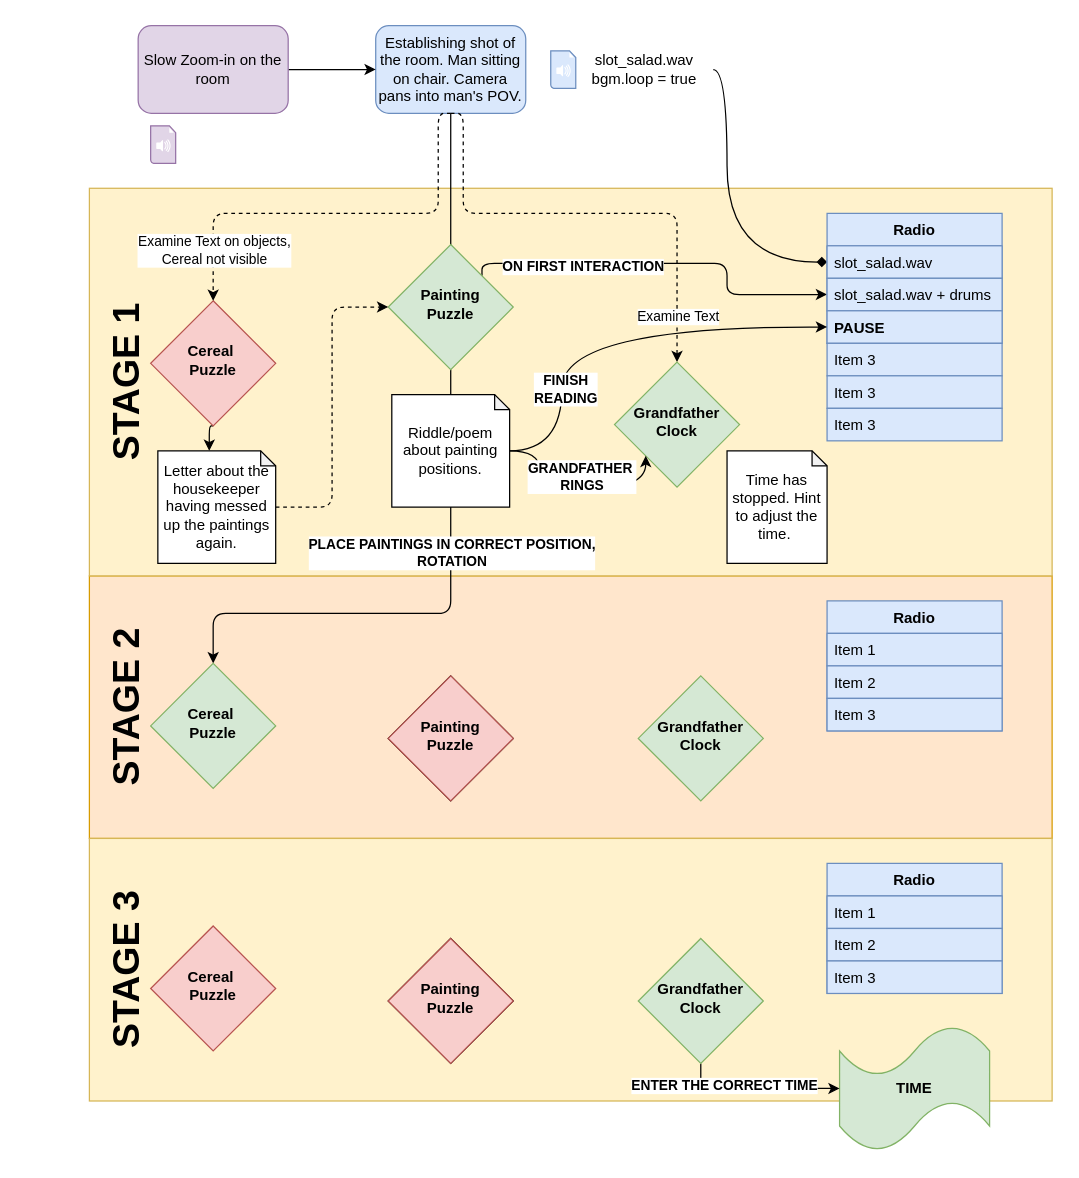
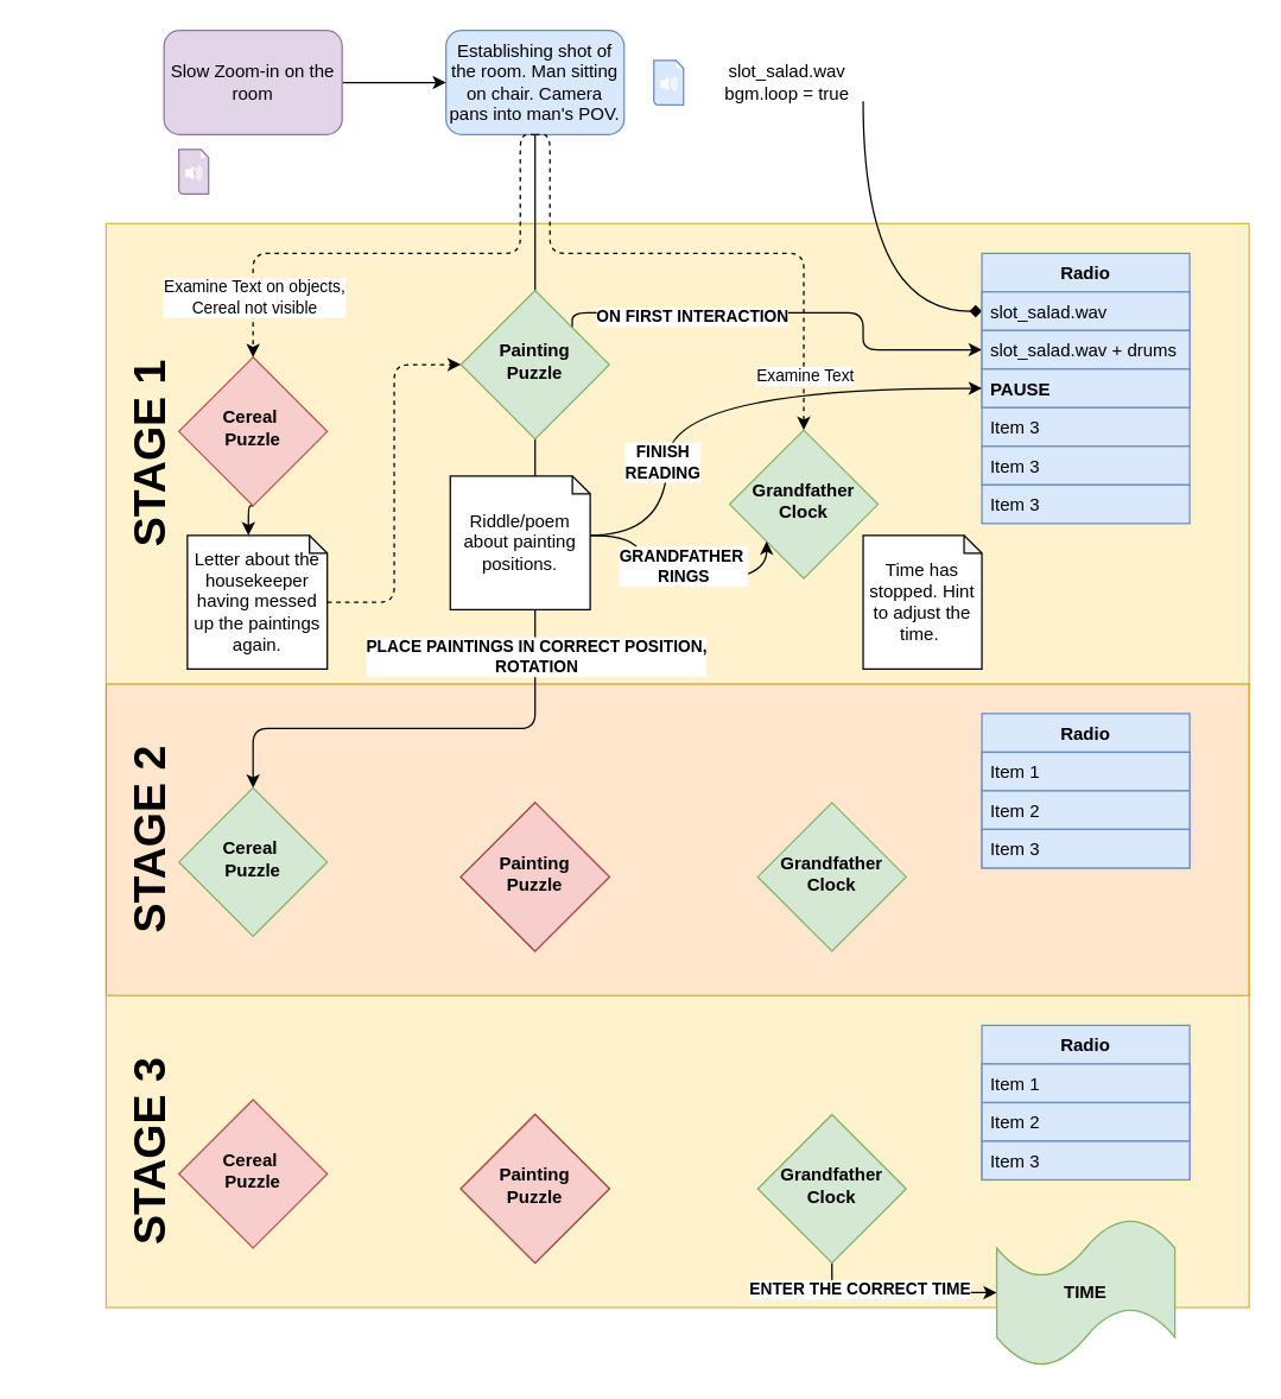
- <mxCell id="20" value="slot_salad.wav&lt;br&gt;bgm.loop = true" style="text;html=1;strokeColor=none;fillColor=none;align=center;verticalAlign=middle;whiteSpace=wrap;rounded=0;labelBackgroundColor=none;" vertex="1" parent="1"><mxGeometry x="460" y="42.5" width="110" height="25" as="geometry" /></mxCell>
+ <mxCell id="20" value="slot_salad.wav&lt;br&gt;bgm.loop = true" style="text;html=1;strokeColor=none;fillColor=none;align=center;verticalAlign=middle;whiteSpace=wrap;rounded=0;labelBackgroundColor=none;" vertex="1" parent="1"><mxGeometry x="475" y="42.5" width="110" height="25" as="geometry" /></mxCell>
- <mxCell id="62" value="Riddle/poem about painting positions." style="shape=note;whiteSpace=wrap;html=1;backgroundOutline=1;darkOpacity=0.05;labelBackgroundColor=none;size=12;" vertex="1" parent="1"><mxGeometry x="312.87" y="315" width="94.25" height="90" as="geometry" /></mxCell>
+ <mxCell id="62" value="Riddle/poem about painting positions." style="shape=note;whiteSpace=wrap;html=1;backgroundOutline=1;darkOpacity=0.05;labelBackgroundColor=none;size=12;" vertex="1" parent="1"><mxGeometry x="302.87" y="320" width="94.25" height="90" as="geometry" /></mxCell>
